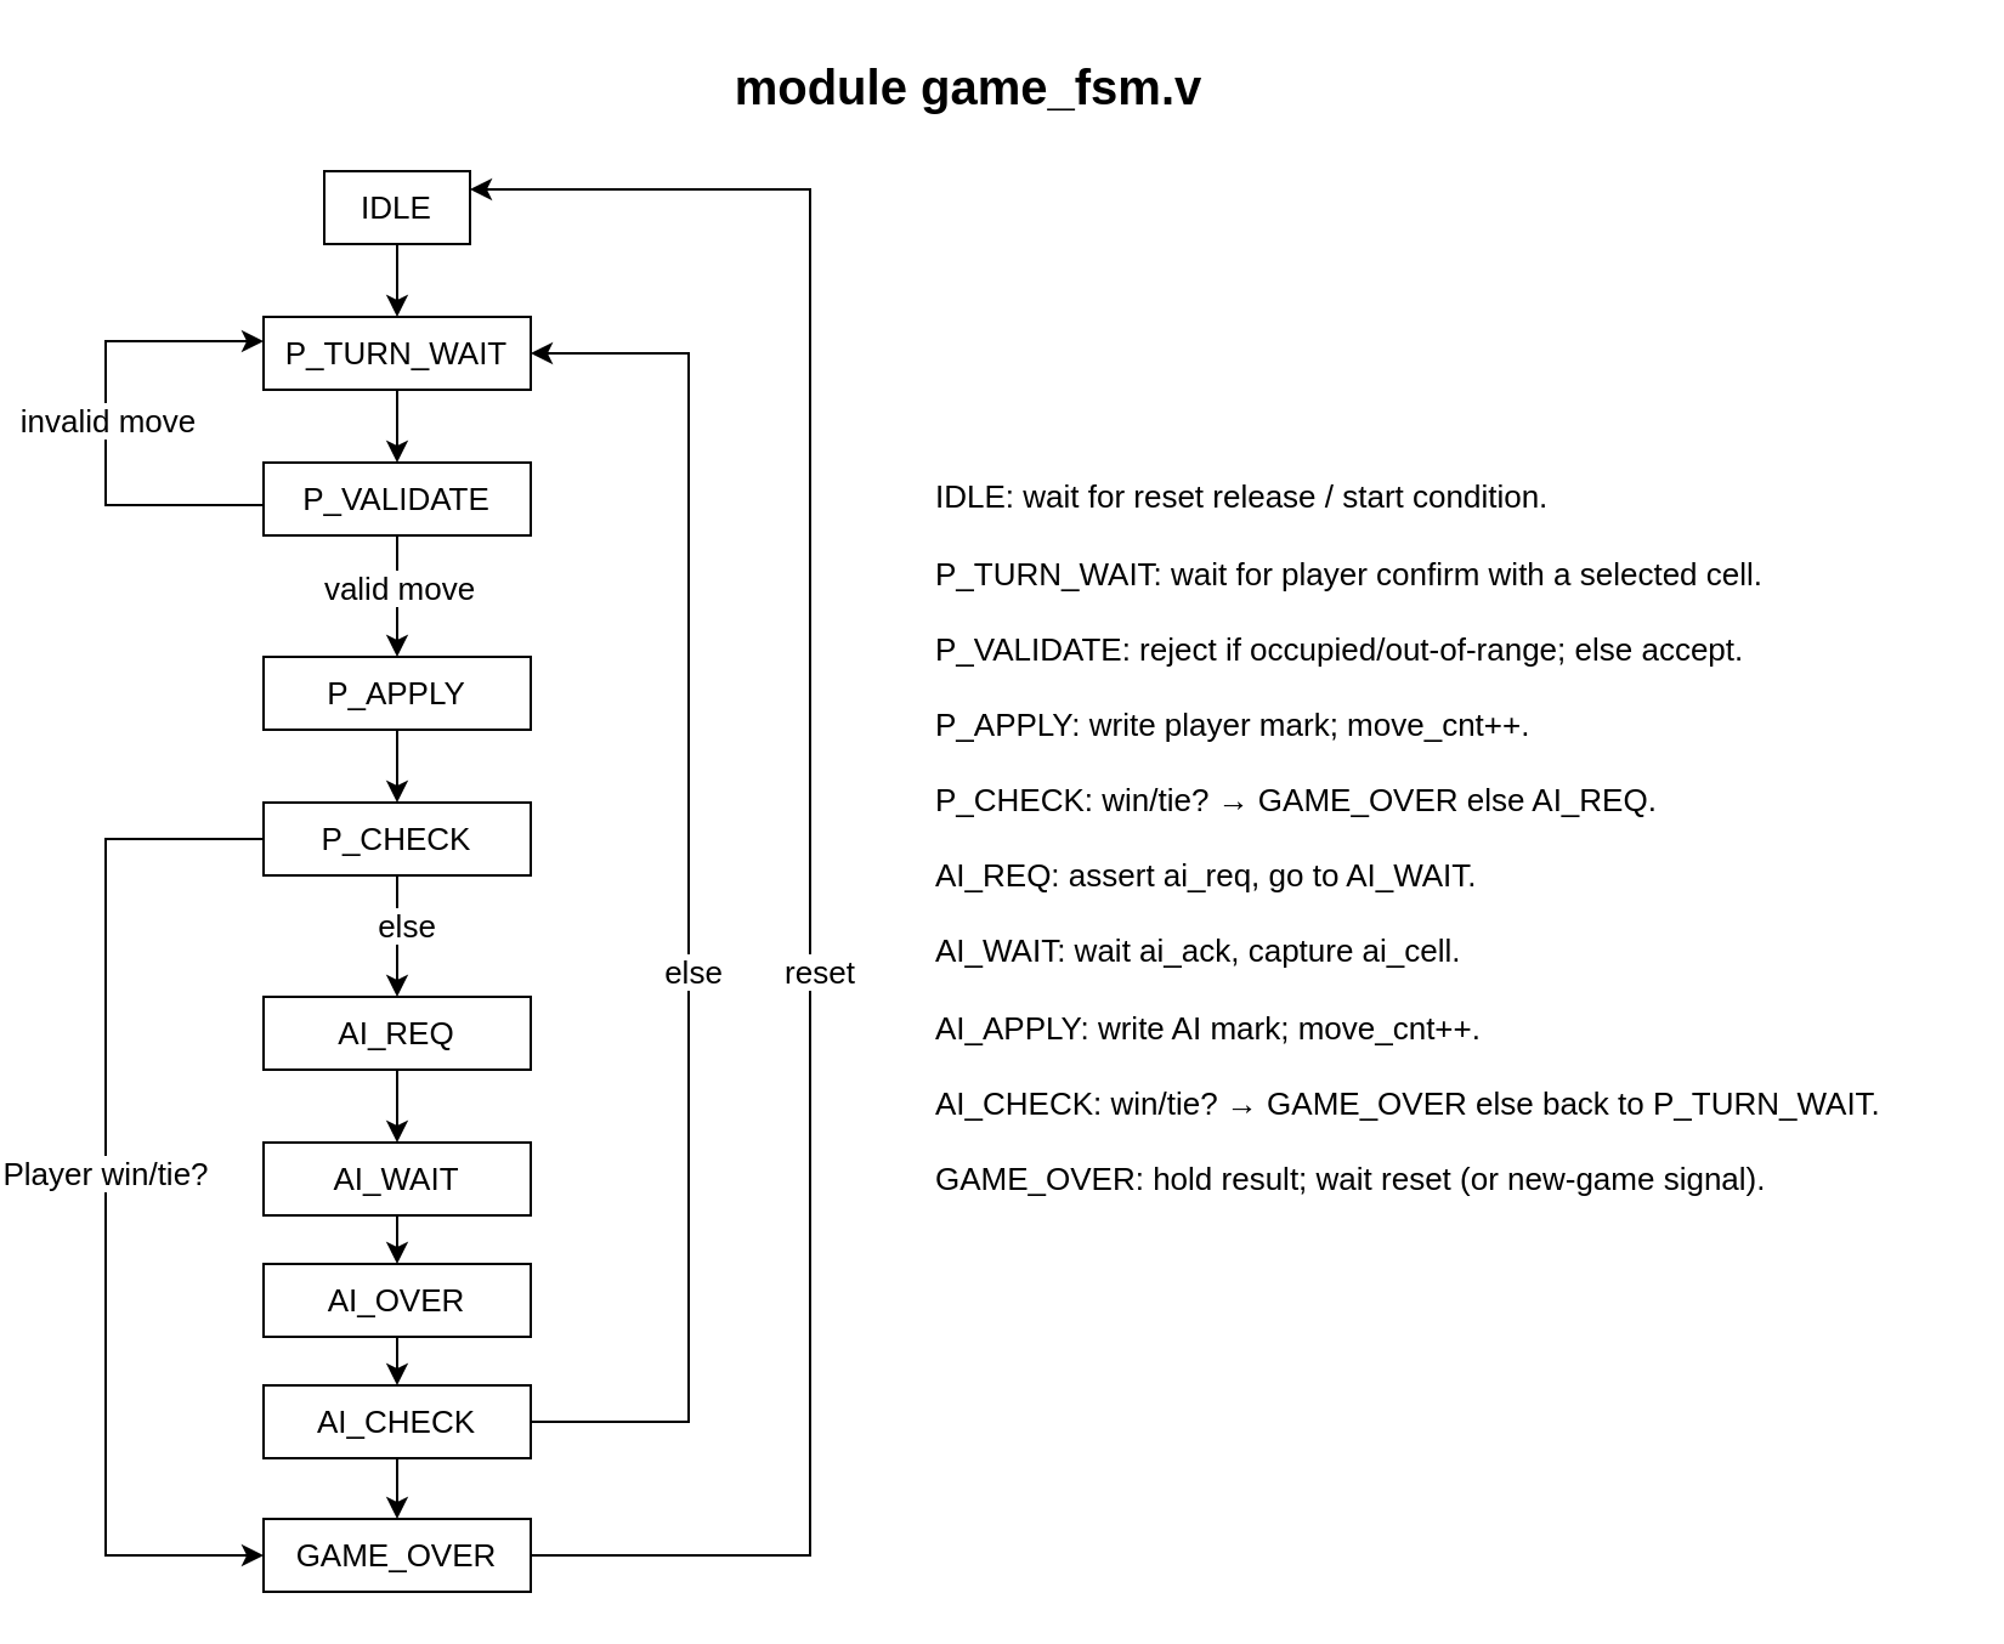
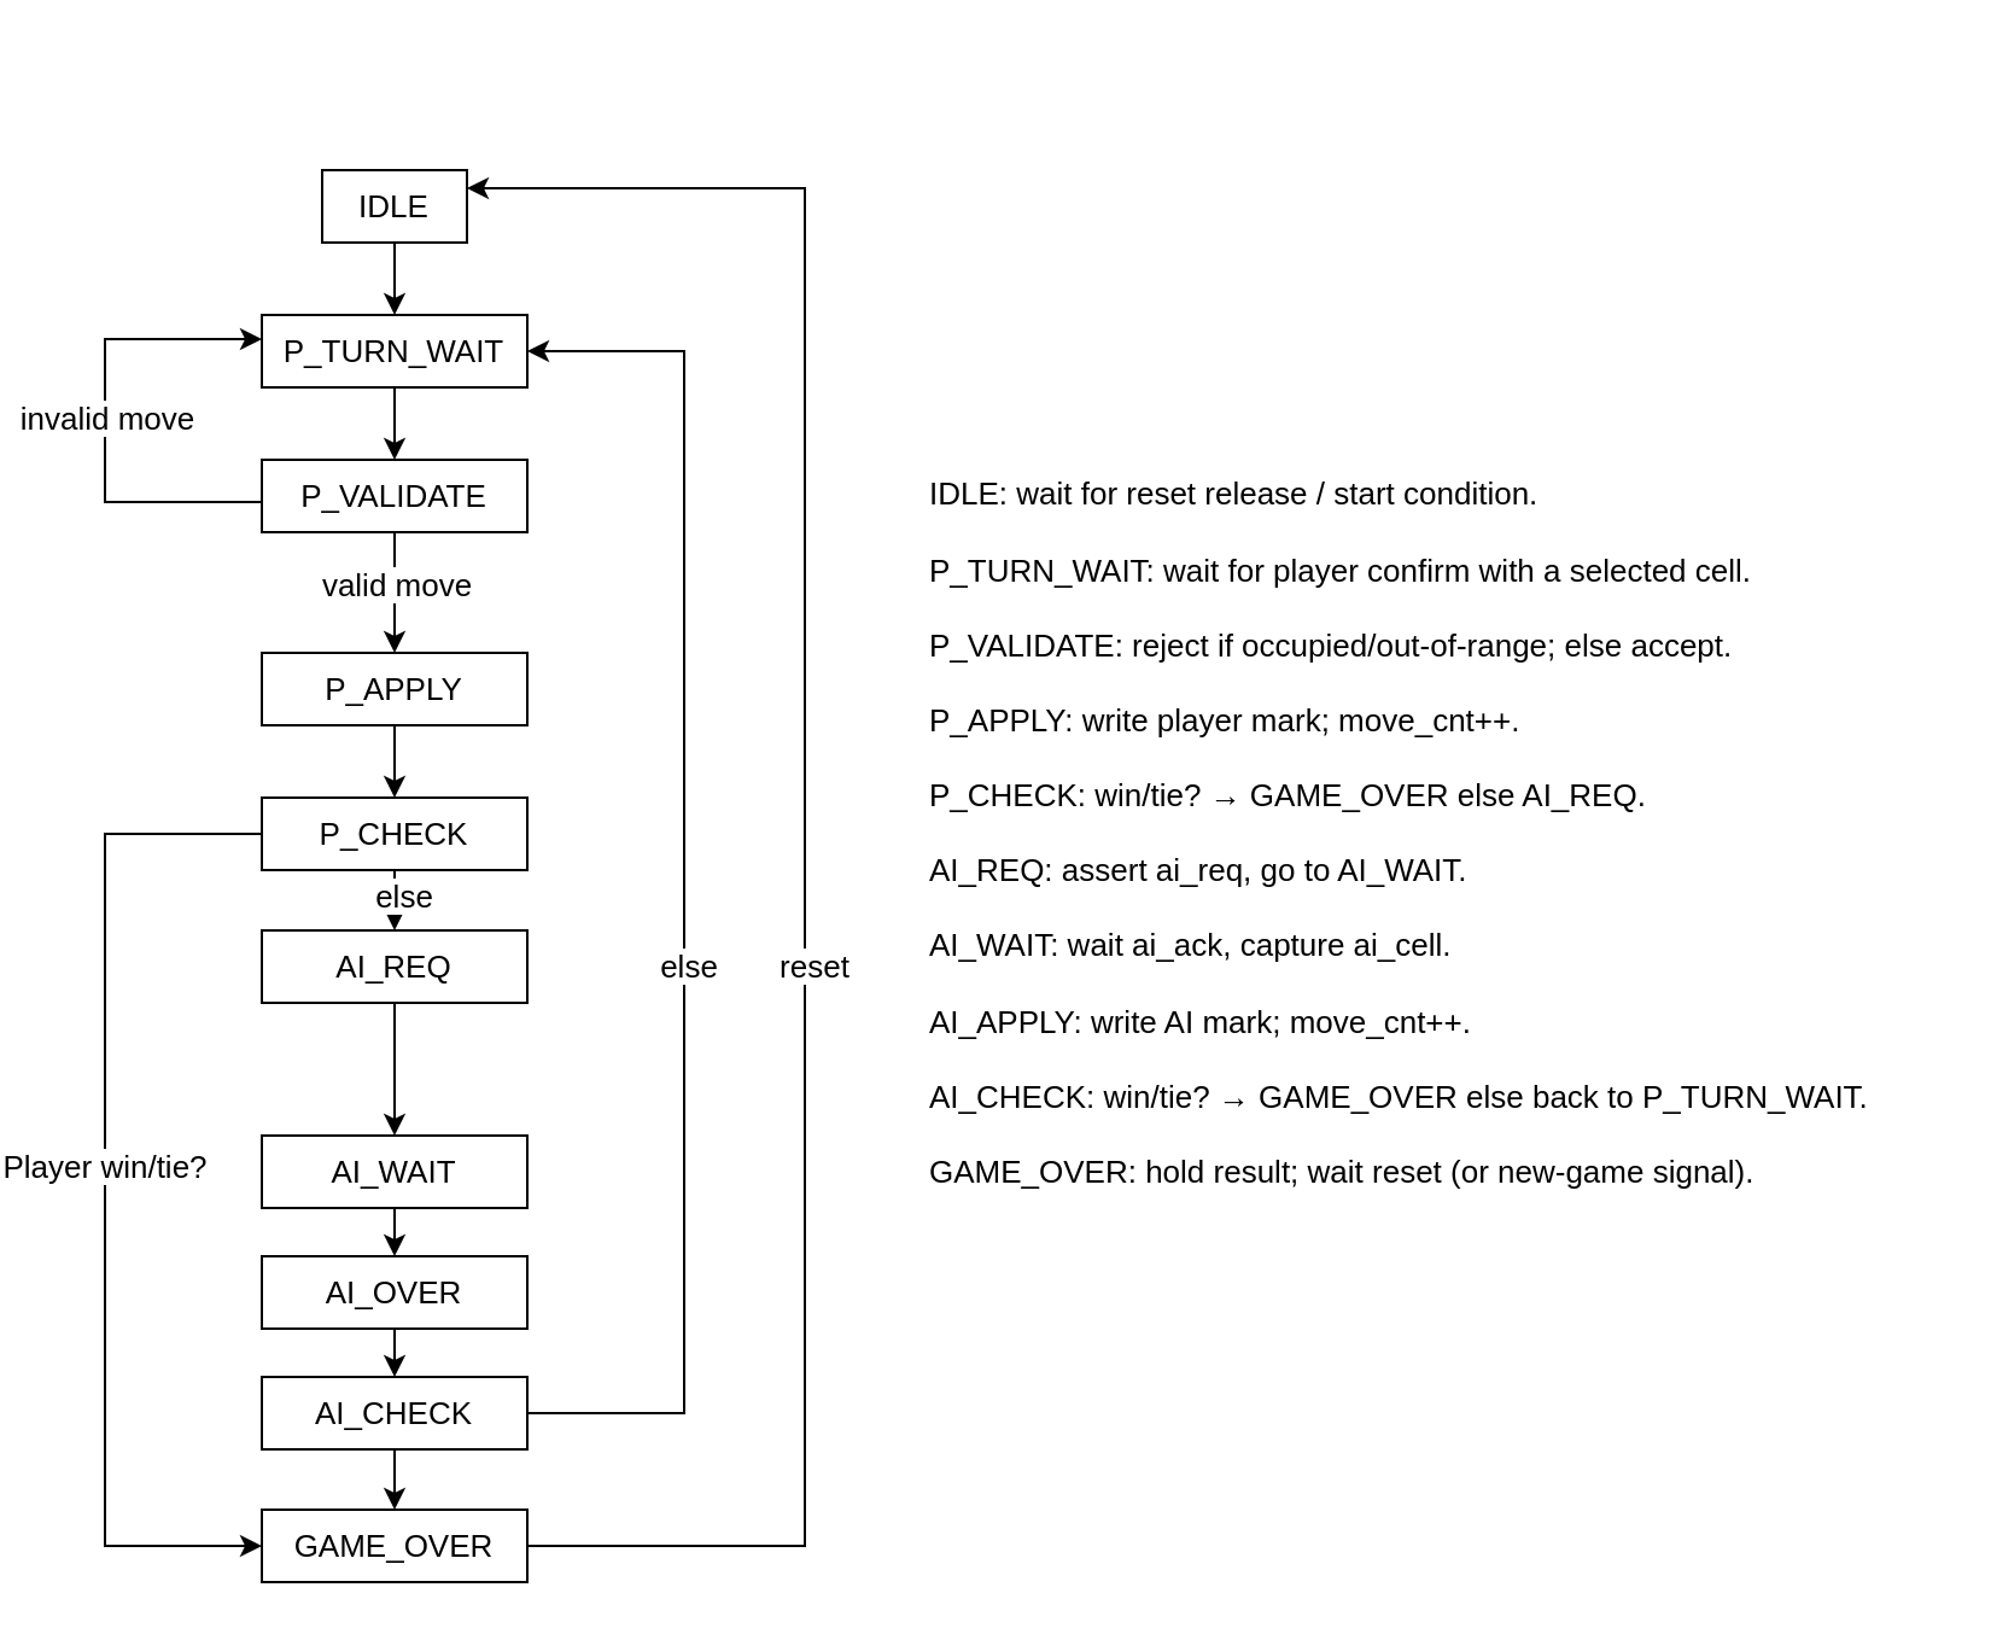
- <mxCell id="33" value="&lt;b&gt;&lt;font style=&quot;font-size: 20px;&quot;&gt;module game_fsm.v&lt;/font&gt;&lt;/b&gt;" style="text;html=1;align=center;verticalAlign=middle;whiteSpace=wrap;rounded=0;" vertex="1" parent="1"><mxGeometry x="243" y="20" width="265" height="30" as="geometry" /></mxCell>
- <mxCell id="19" value="AI_REQ" style="text;html=1;align=center;verticalAlign=middle;whiteSpace=wrap;rounded=0;strokeColor=default;fontSize=13;" parent="1" vertex="1"><mxGeometry x="85" y="410" width="110" height="30" as="geometry" /></mxCell>
+ <mxCell id="19" value="AI_REQ" style="text;html=1;align=center;verticalAlign=middle;whiteSpace=wrap;rounded=0;strokeColor=default;fontSize=13;" parent="1" vertex="1"><mxGeometry x="85" y="385" width="110" height="30" as="geometry" /></mxCell>
